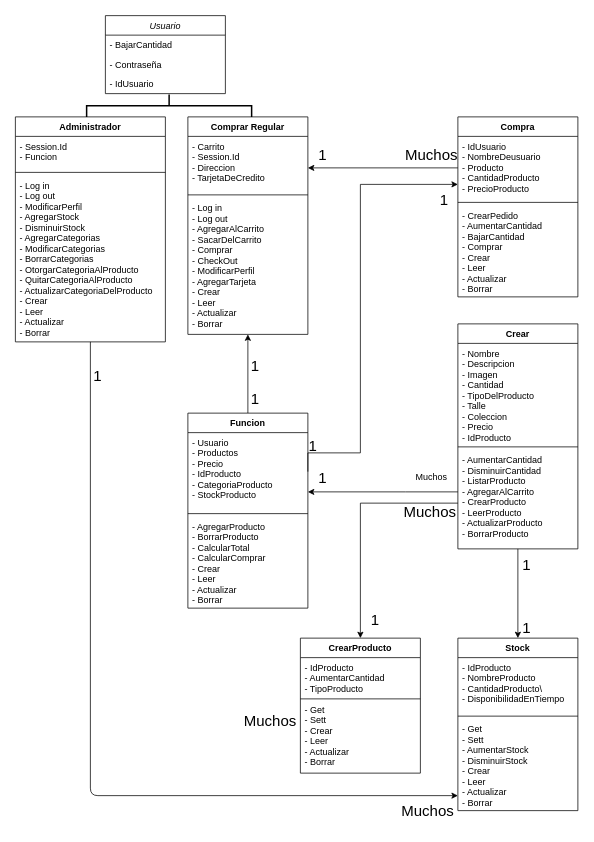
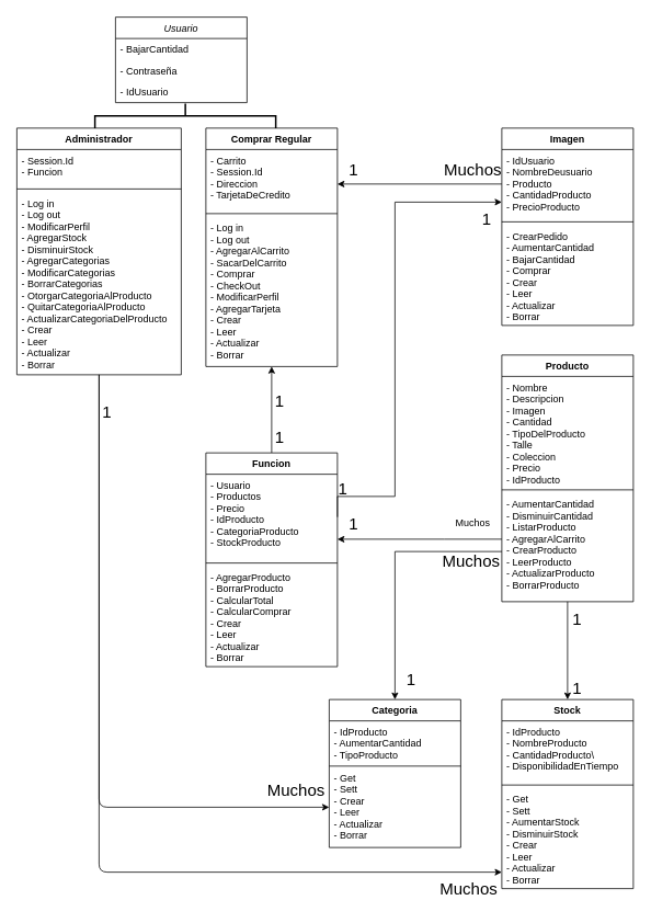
- <mxCell id="18" value="Compra" style="swimlane;fontStyle=1;align=center;verticalAlign=top;childLayout=stackLayout;horizontal=1;startSize=26;horizontalStack=0;resizeParent=1;resizeParentMax=0;resizeLast=0;collapsible=1;marginBottom=0;" parent="1" vertex="1"><mxGeometry x="610" y="155" width="160" height="240" as="geometry" /></mxCell>
+ <mxCell id="18" value="Imagen" style="swimlane;fontStyle=1;align=center;verticalAlign=top;childLayout=stackLayout;horizontal=1;startSize=26;horizontalStack=0;resizeParent=1;resizeParentMax=0;resizeLast=0;collapsible=1;marginBottom=0;" parent="1" vertex="1"><mxGeometry x="610" y="155" width="160" height="240" as="geometry" /></mxCell>
- <mxCell id="8" value="Crear" style="swimlane;fontStyle=1;align=center;verticalAlign=top;childLayout=stackLayout;horizontal=1;startSize=26;horizontalStack=0;resizeParent=1;resizeParentMax=0;resizeLast=0;collapsible=1;marginBottom=0;" parent="1" vertex="1"><mxGeometry x="610" y="431" width="160" height="300" as="geometry" /></mxCell>
+ <mxCell id="8" value="Producto" style="swimlane;fontStyle=1;align=center;verticalAlign=top;childLayout=stackLayout;horizontal=1;startSize=26;horizontalStack=0;resizeParent=1;resizeParentMax=0;resizeLast=0;collapsible=1;marginBottom=0;" parent="1" vertex="1"><mxGeometry x="610" y="431" width="160" height="300" as="geometry" /></mxCell>
- <mxCell id="24" value="CrearProducto" style="swimlane;fontStyle=1;align=center;verticalAlign=top;childLayout=stackLayout;horizontal=1;startSize=26;horizontalStack=0;resizeParent=1;resizeParentMax=0;resizeLast=0;collapsible=1;marginBottom=0;" parent="1" vertex="1"><mxGeometry x="400" y="850" width="160" height="180" as="geometry" /></mxCell>
+ <mxCell id="24" value="Categoria" style="swimlane;fontStyle=1;align=center;verticalAlign=top;childLayout=stackLayout;horizontal=1;startSize=26;horizontalStack=0;resizeParent=1;resizeParentMax=0;resizeLast=0;collapsible=1;marginBottom=0;" parent="1" vertex="1"><mxGeometry x="400" y="850" width="160" height="180" as="geometry" /></mxCell>
+ <mxCell id="48" style="edgeStyle=orthogonalEdgeStyle;rounded=1;orthogonalLoop=1;jettySize=auto;html=1;" edge="1" parent="1" source="50" target="27"><mxGeometry relative="1" as="geometry" /></mxCell>
